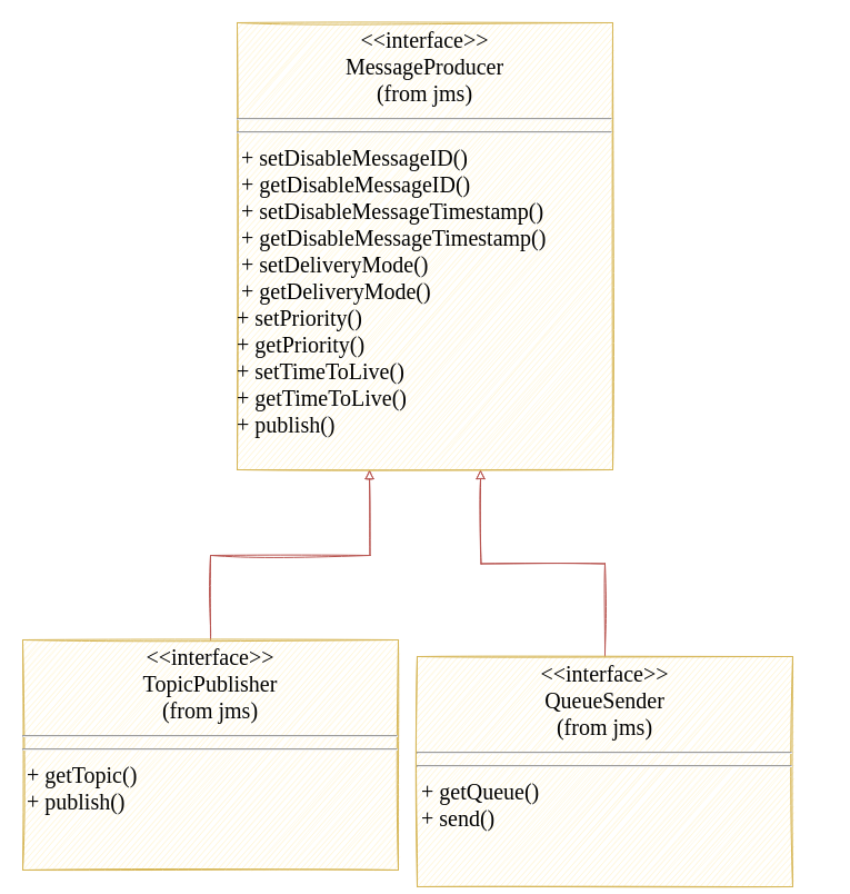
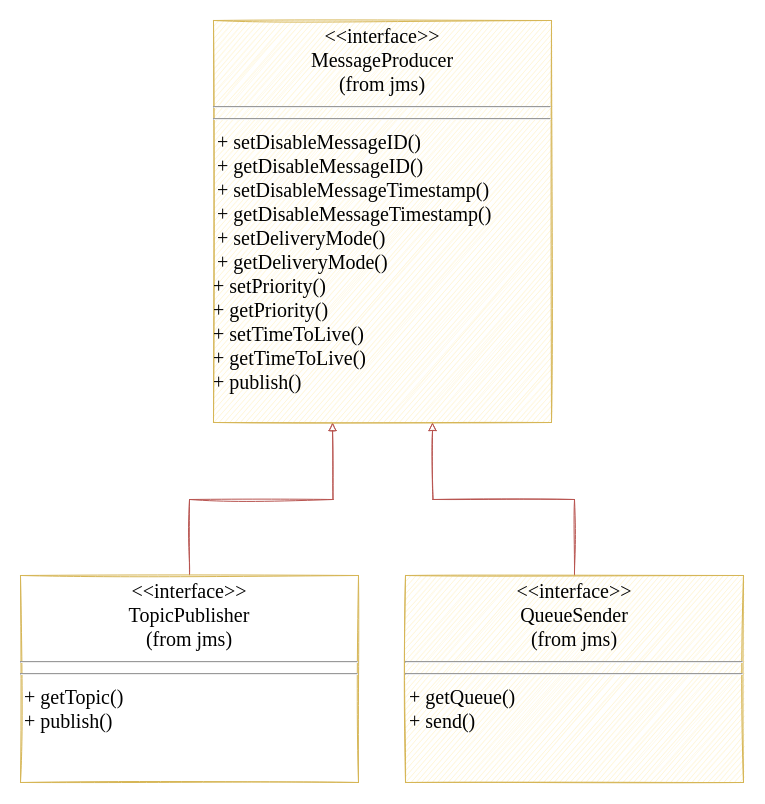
- <mxCell id="3" value="&lt;p style=&quot;margin: 4px 0px 0px ; text-align: center ; font-size: 20px&quot;&gt;&amp;lt;&amp;lt;interface&amp;gt;&amp;gt;&lt;br&gt;TopicPublisher&lt;br&gt;(from jms)&lt;/p&gt;&lt;hr style=&quot;font-size: 20px&quot;&gt;&lt;hr style=&quot;font-size: 20px&quot;&gt;&lt;p style=&quot;margin: 0px 0px 0px 4px ; font-size: 20px&quot;&gt;+ getTopic()&lt;/p&gt;&lt;p style=&quot;margin: 0px 0px 0px 4px ; font-size: 20px&quot;&gt;+ publish()&lt;br&gt;&lt;/p&gt;" style="verticalAlign=top;align=left;overflow=fill;fontSize=20;fontFamily=Architects Daughter;html=1;sketch=1;fillColor=#fff2cc;strokeColor=#d6b656;fontSource=https%3A%2F%2Ffonts.googleapis.com%2Fcss%3Ffamily%3DArchitects%2BDaughter;" parent="1" vertex="1"><mxGeometry x="20" y="575" width="338" height="207" as="geometry" /></mxCell>
+ <mxCell id="3" value="&lt;p style=&quot;margin: 4px 0px 0px ; text-align: center ; font-size: 20px&quot;&gt;&amp;lt;&amp;lt;interface&amp;gt;&amp;gt;&lt;br&gt;TopicPublisher&lt;br&gt;(from jms)&lt;/p&gt;&lt;hr style=&quot;font-size: 20px&quot;&gt;&lt;hr style=&quot;font-size: 20px&quot;&gt;&lt;p style=&quot;margin: 0px 0px 0px 4px ; font-size: 20px&quot;&gt;+ getTopic()&lt;/p&gt;&lt;p style=&quot;margin: 0px 0px 0px 4px ; font-size: 20px&quot;&gt;+ publish()&lt;br&gt;&lt;/p&gt;" style="verticalAlign=top;align=left;overflow=fill;fontSize=20;fontFamily=Architects Daughter;html=1;sketch=1;fillColor=#ffffff;strokeColor=#d6b656;fontSource=https%3A%2F%2Ffonts.googleapis.com%2Fcss%3Ffamily%3DArchitects%2BDaughter;" parent="1" vertex="1"><mxGeometry x="20" y="575" width="338" height="207" as="geometry" /></mxCell>
- <mxCell id="5" value="&lt;p style=&quot;margin: 4px 0px 0px ; text-align: center ; font-size: 20px&quot;&gt;&amp;lt;&amp;lt;interface&amp;gt;&amp;gt;&lt;br&gt;QueueSender&lt;br&gt;(from jms)&lt;/p&gt;&lt;hr style=&quot;font-size: 20px&quot;&gt;&lt;hr style=&quot;font-size: 20px&quot;&gt;&lt;p style=&quot;margin: 0px 0px 0px 4px ; font-size: 20px&quot;&gt;+ getQueue()&lt;/p&gt;&lt;p style=&quot;margin: 0px 0px 0px 4px ; font-size: 20px&quot;&gt;+ send()&lt;br&gt;&lt;/p&gt;" style="verticalAlign=top;align=left;overflow=fill;fontSize=20;fontFamily=Architects Daughter;html=1;sketch=1;fillColor=#fff2cc;strokeColor=#d6b656;fontSource=https%3A%2F%2Ffonts.googleapis.com%2Fcss%3Ffamily%3DArchitects%2BDaughter;" parent="1" vertex="1"><mxGeometry x="375" y="590" width="338" height="207" as="geometry" /></mxCell>
+ <mxCell id="5" value="&lt;p style=&quot;margin: 4px 0px 0px ; text-align: center ; font-size: 20px&quot;&gt;&amp;lt;&amp;lt;interface&amp;gt;&amp;gt;&lt;br&gt;QueueSender&lt;br&gt;(from jms)&lt;/p&gt;&lt;hr style=&quot;font-size: 20px&quot;&gt;&lt;hr style=&quot;font-size: 20px&quot;&gt;&lt;p style=&quot;margin: 0px 0px 0px 4px ; font-size: 20px&quot;&gt;+ getQueue()&lt;/p&gt;&lt;p style=&quot;margin: 0px 0px 0px 4px ; font-size: 20px&quot;&gt;+ send()&lt;br&gt;&lt;/p&gt;" style="verticalAlign=top;align=left;overflow=fill;fontSize=20;fontFamily=Architects Daughter;html=1;sketch=1;fillColor=#fff2cc;strokeColor=#d6b656;fontSource=https%3A%2F%2Ffonts.googleapis.com%2Fcss%3Ffamily%3DArchitects%2BDaughter;" parent="1" vertex="1"><mxGeometry x="405" y="575" width="338" height="207" as="geometry" /></mxCell>
